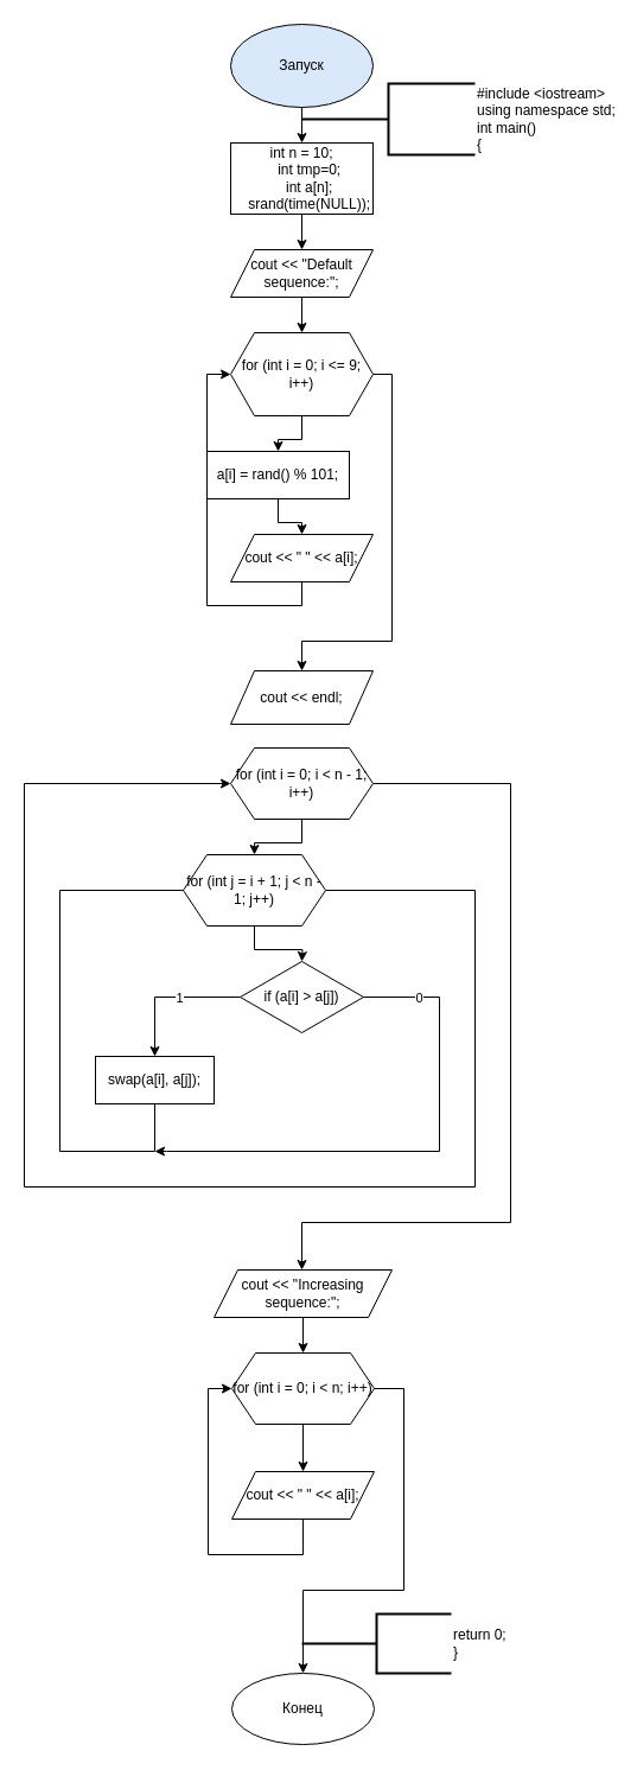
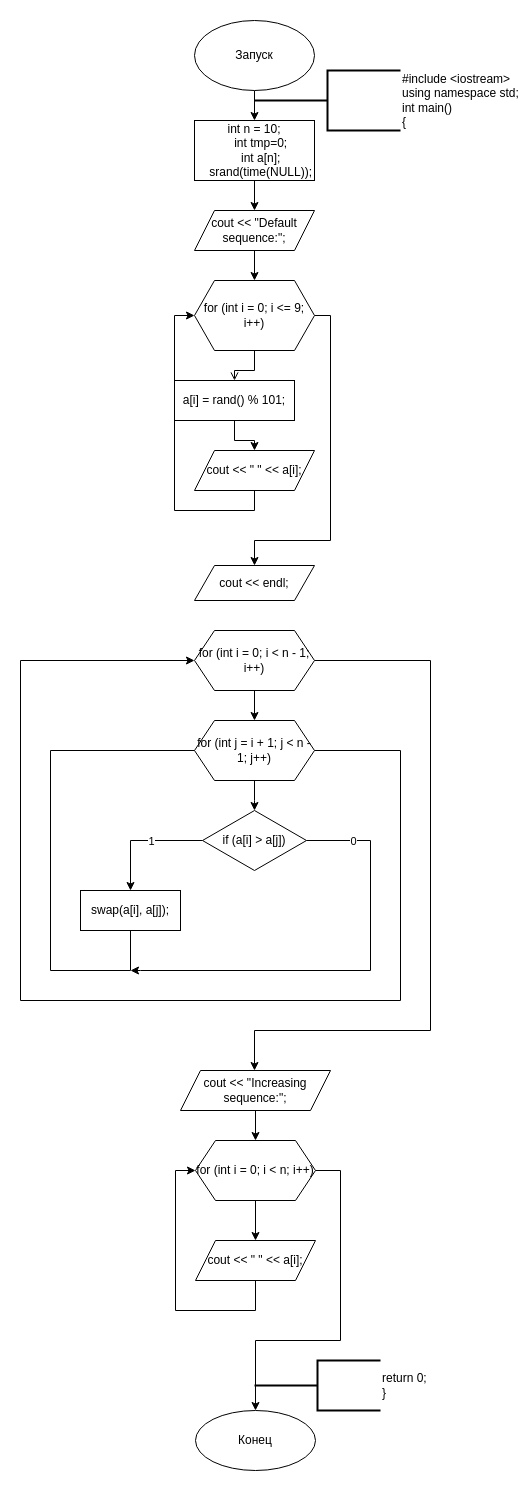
- <mxCell id="3" value="Запуск" style="ellipse;whiteSpace=wrap;html=1;fillColor=#dae8fc;" parent="1" vertex="1"><mxGeometry x="194" y="20" width="120" height="70" as="geometry" /></mxCell>
+ <mxCell id="3" value="Запуск" style="ellipse;whiteSpace=wrap;html=1;" parent="1" vertex="1"><mxGeometry x="194" y="20" width="120" height="70" as="geometry" /></mxCell>
- <mxCell id="11" value="" style="edgeStyle=orthogonalEdgeStyle;rounded=0;orthogonalLoop=1;jettySize=auto;html=1;" edge="1" parent="1" source="13" target="15"><mxGeometry relative="1" as="geometry" /></mxCell>
+ <mxCell id="11" value="" style="edgeStyle=orthogonalEdgeStyle;rounded=0;orthogonalLoop=1;jettySize=auto;html=1;endArrow=open;" edge="1" parent="1" source="13" target="15"><mxGeometry relative="1" as="geometry" /></mxCell>
- <mxCell id="18" value="cout &lt;&lt; endl;" style="shape=parallelogram;perimeter=parallelogramPerimeter;whiteSpace=wrap;html=1;fixedSize=1;" vertex="1" parent="1"><mxGeometry x="194" y="565" width="120" height="45" as="geometry" /></mxCell>
+ <mxCell id="18" value="cout &lt;&lt; endl;" style="shape=parallelogram;perimeter=parallelogramPerimeter;whiteSpace=wrap;html=1;fixedSize=1;" vertex="1" parent="1"><mxGeometry x="194" y="565" width="120" height="35" as="geometry" /></mxCell>
- <mxCell id="24" value="for (int j = i + 1; j &lt; n - 1; j++)" style="shape=hexagon;perimeter=hexagonPerimeter2;whiteSpace=wrap;html=1;fixedSize=1;" vertex="1" parent="1"><mxGeometry x="154" y="720" width="120" height="60" as="geometry" /></mxCell>
+ <mxCell id="24" value="for (int j = i + 1; j &lt; n - 1; j++)" style="shape=hexagon;perimeter=hexagonPerimeter2;whiteSpace=wrap;html=1;fixedSize=1;" vertex="1" parent="1"><mxGeometry x="194" y="720" width="120" height="60" as="geometry" /></mxCell>
